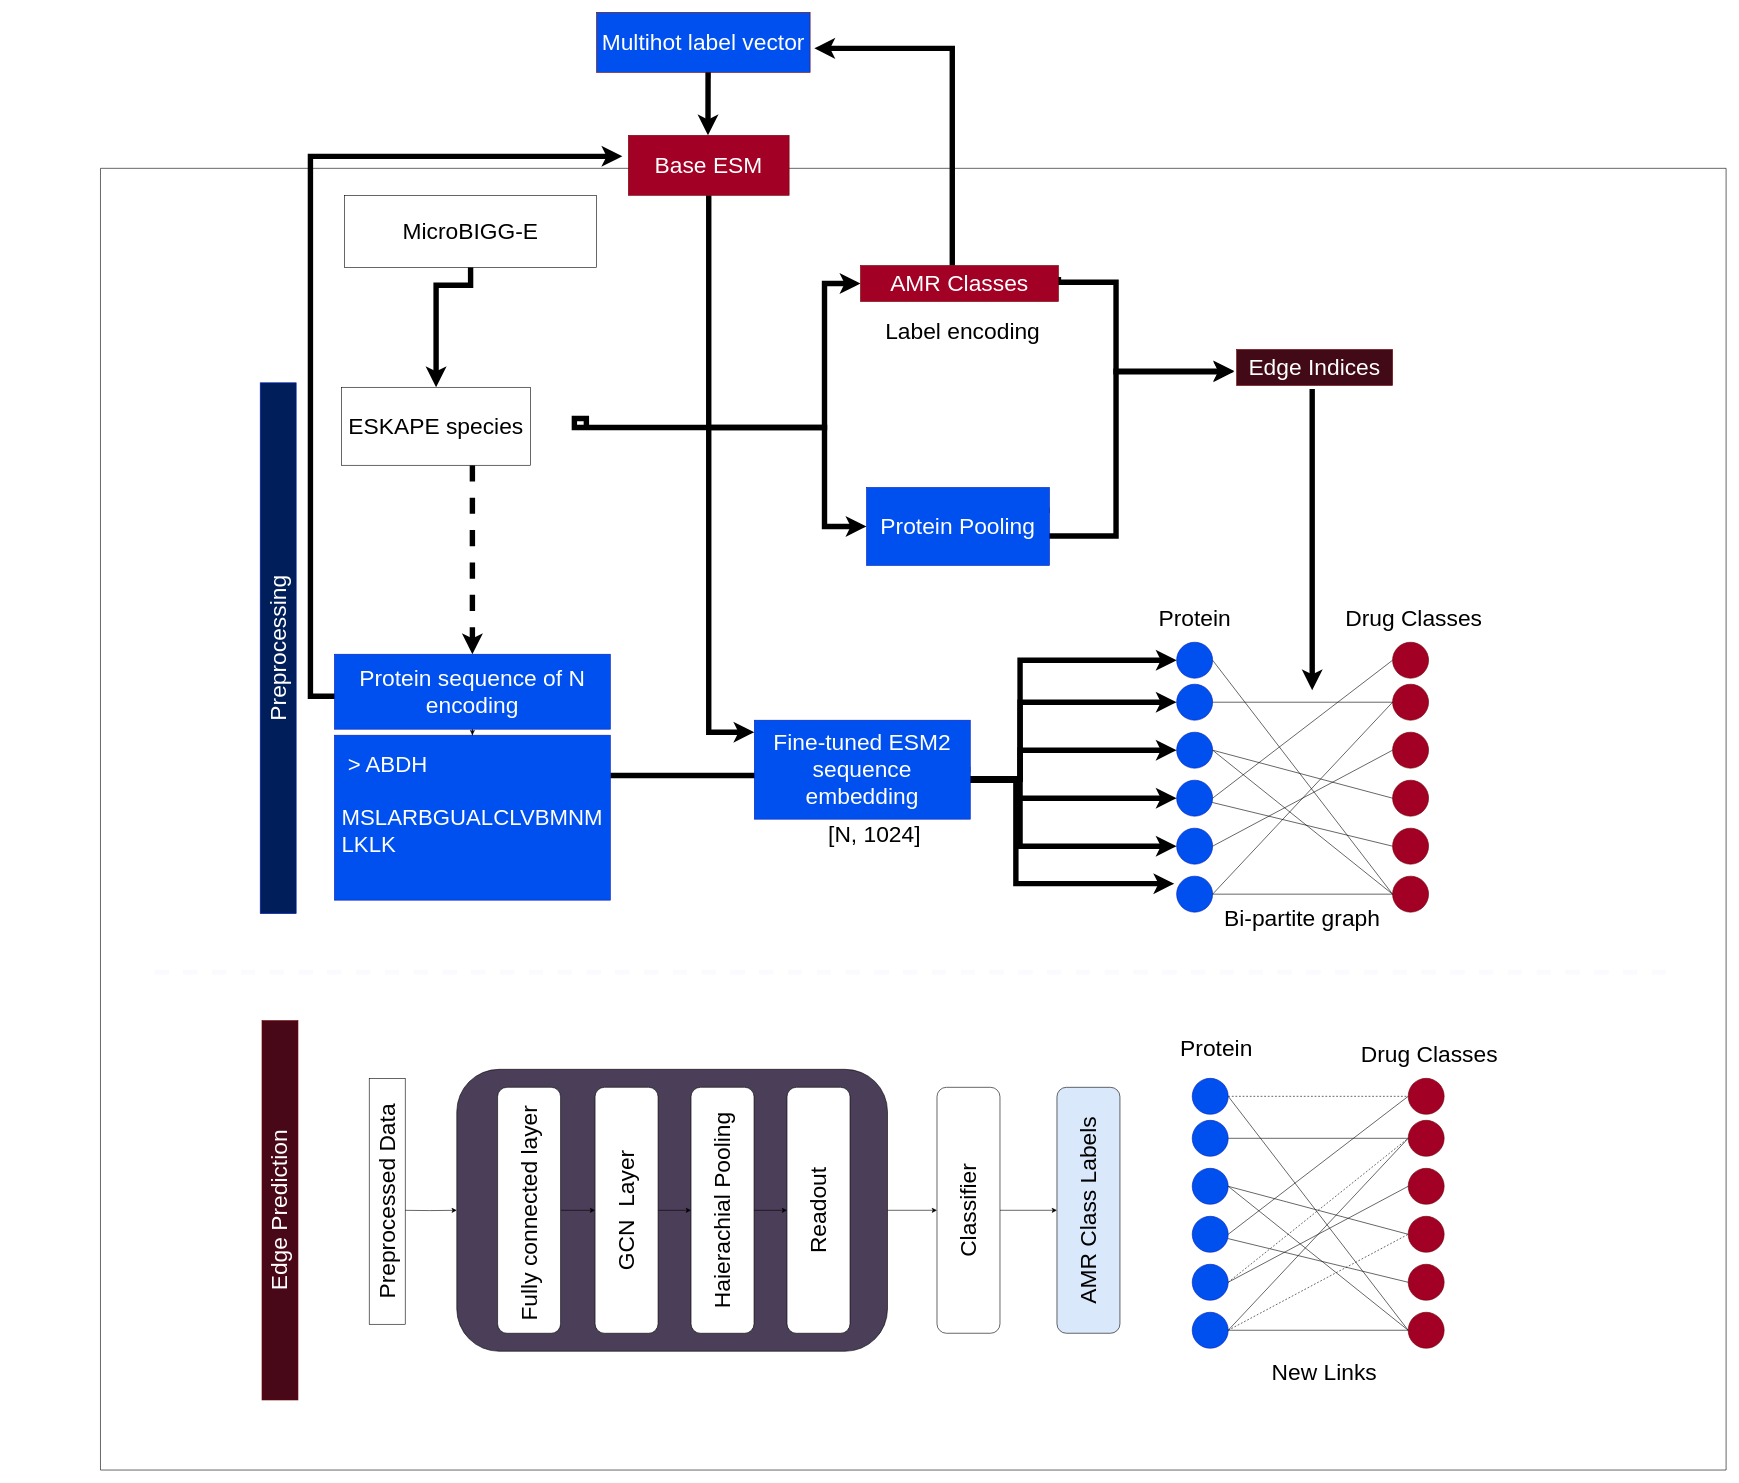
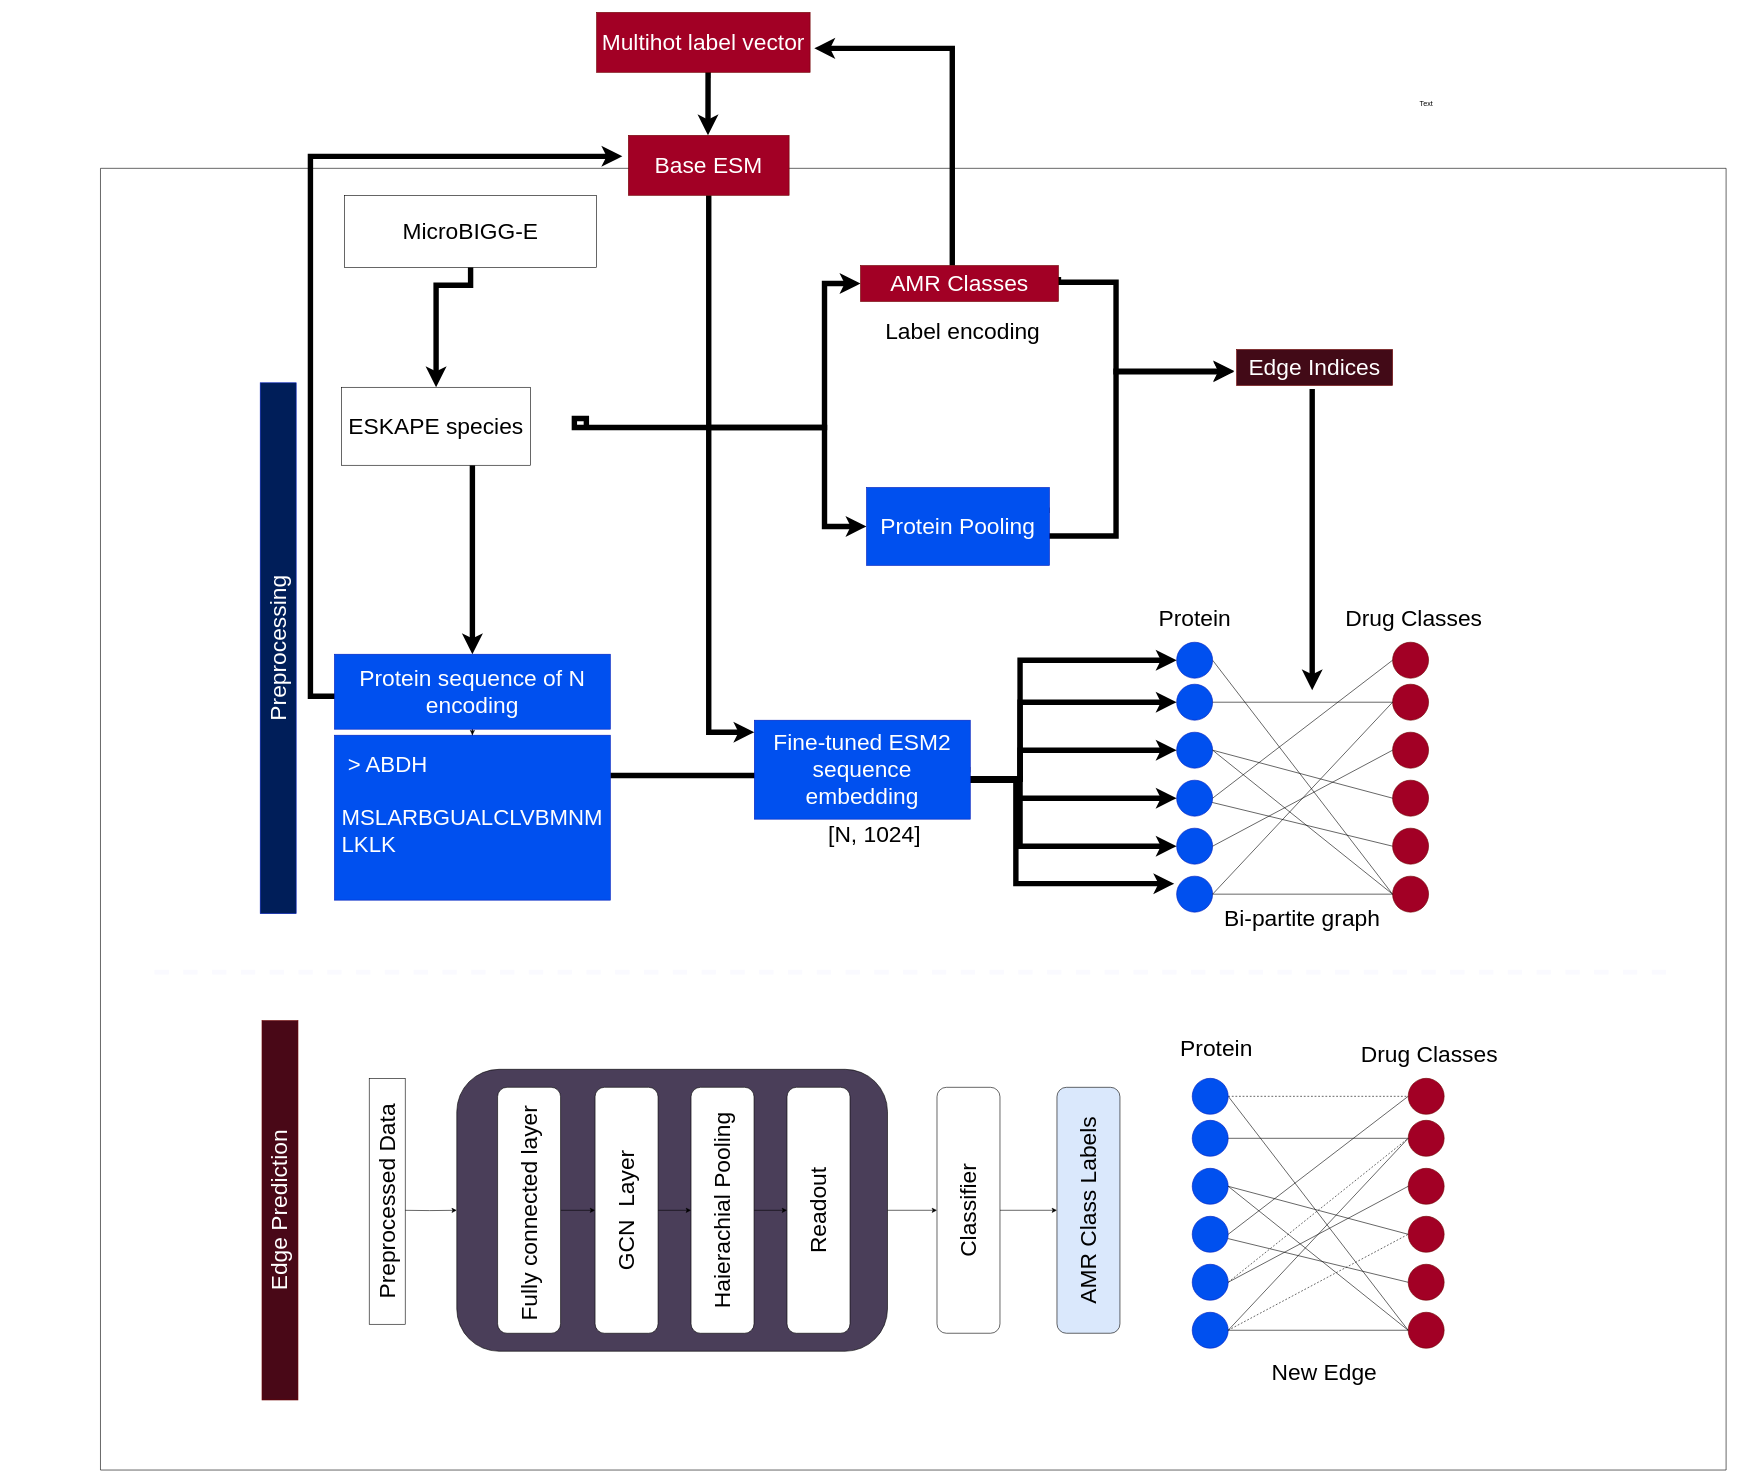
- <mxCell id="101" value="Multihot label vector" style="rounded=0;whiteSpace=wrap;html=1;fontSize=38;fillColor=#0050ef;fontColor=#ffffff;strokeColor=#6F0000;" parent="1" vertex="1"><mxGeometry x="994" y="20" width="356" height="100" as="geometry" /></mxCell>
+ <mxCell id="101" value="Multihot label vector" style="rounded=0;whiteSpace=wrap;html=1;fontSize=38;fillColor=#a20025;fontColor=#ffffff;strokeColor=#6F0000;" parent="1" vertex="1"><mxGeometry x="994" y="20" width="356" height="100" as="geometry" /></mxCell>
+ <mxCell id="102" value="Text" style="text;html=1;align=center;verticalAlign=middle;resizable=0;points=[];autosize=1;strokeColor=none;fillColor=none;" vertex="1" parent="1"><mxGeometry x="2352" y="158" width="50" height="30" as="geometry" /></mxCell>
- <mxCell id="40" style="edgeStyle=orthogonalEdgeStyle;rounded=0;orthogonalLoop=1;jettySize=auto;html=1;fontSize=38;strokeWidth=9;entryX=0.5;entryY=0;entryDx=0;entryDy=0;dashed=1;" parent="1" source="43" target="99" edge="1"><mxGeometry relative="1" as="geometry"><mxPoint x="787" y="955" as="targetPoint" /><Array as="points"><mxPoint x="787" y="860" /><mxPoint x="787" y="860" /></Array></mxGeometry></mxCell>
+ <mxCell id="40" style="edgeStyle=orthogonalEdgeStyle;rounded=0;orthogonalLoop=1;jettySize=auto;html=1;fontSize=38;strokeWidth=9;entryX=0.5;entryY=0;entryDx=0;entryDy=0;" parent="1" source="43" target="99" edge="1"><mxGeometry relative="1" as="geometry"><mxPoint x="787" y="955" as="targetPoint" /><Array as="points"><mxPoint x="787" y="860" /><mxPoint x="787" y="860" /></Array></mxGeometry></mxCell>
- <mxCell id="92" value="New Links" style="text;html=1;align=center;verticalAlign=middle;resizable=0;points=[];autosize=1;strokeColor=none;fillColor=none;fontSize=38;" parent="1" vertex="1"><mxGeometry x="2107" y="2257" width="200" height="60" as="geometry" /></mxCell>
+ <mxCell id="92" value="New Edge" style="text;html=1;align=center;verticalAlign=middle;resizable=0;points=[];autosize=1;strokeColor=none;fillColor=none;fontSize=38;" parent="1" vertex="1"><mxGeometry x="2107" y="2257" width="200" height="60" as="geometry" /></mxCell>
